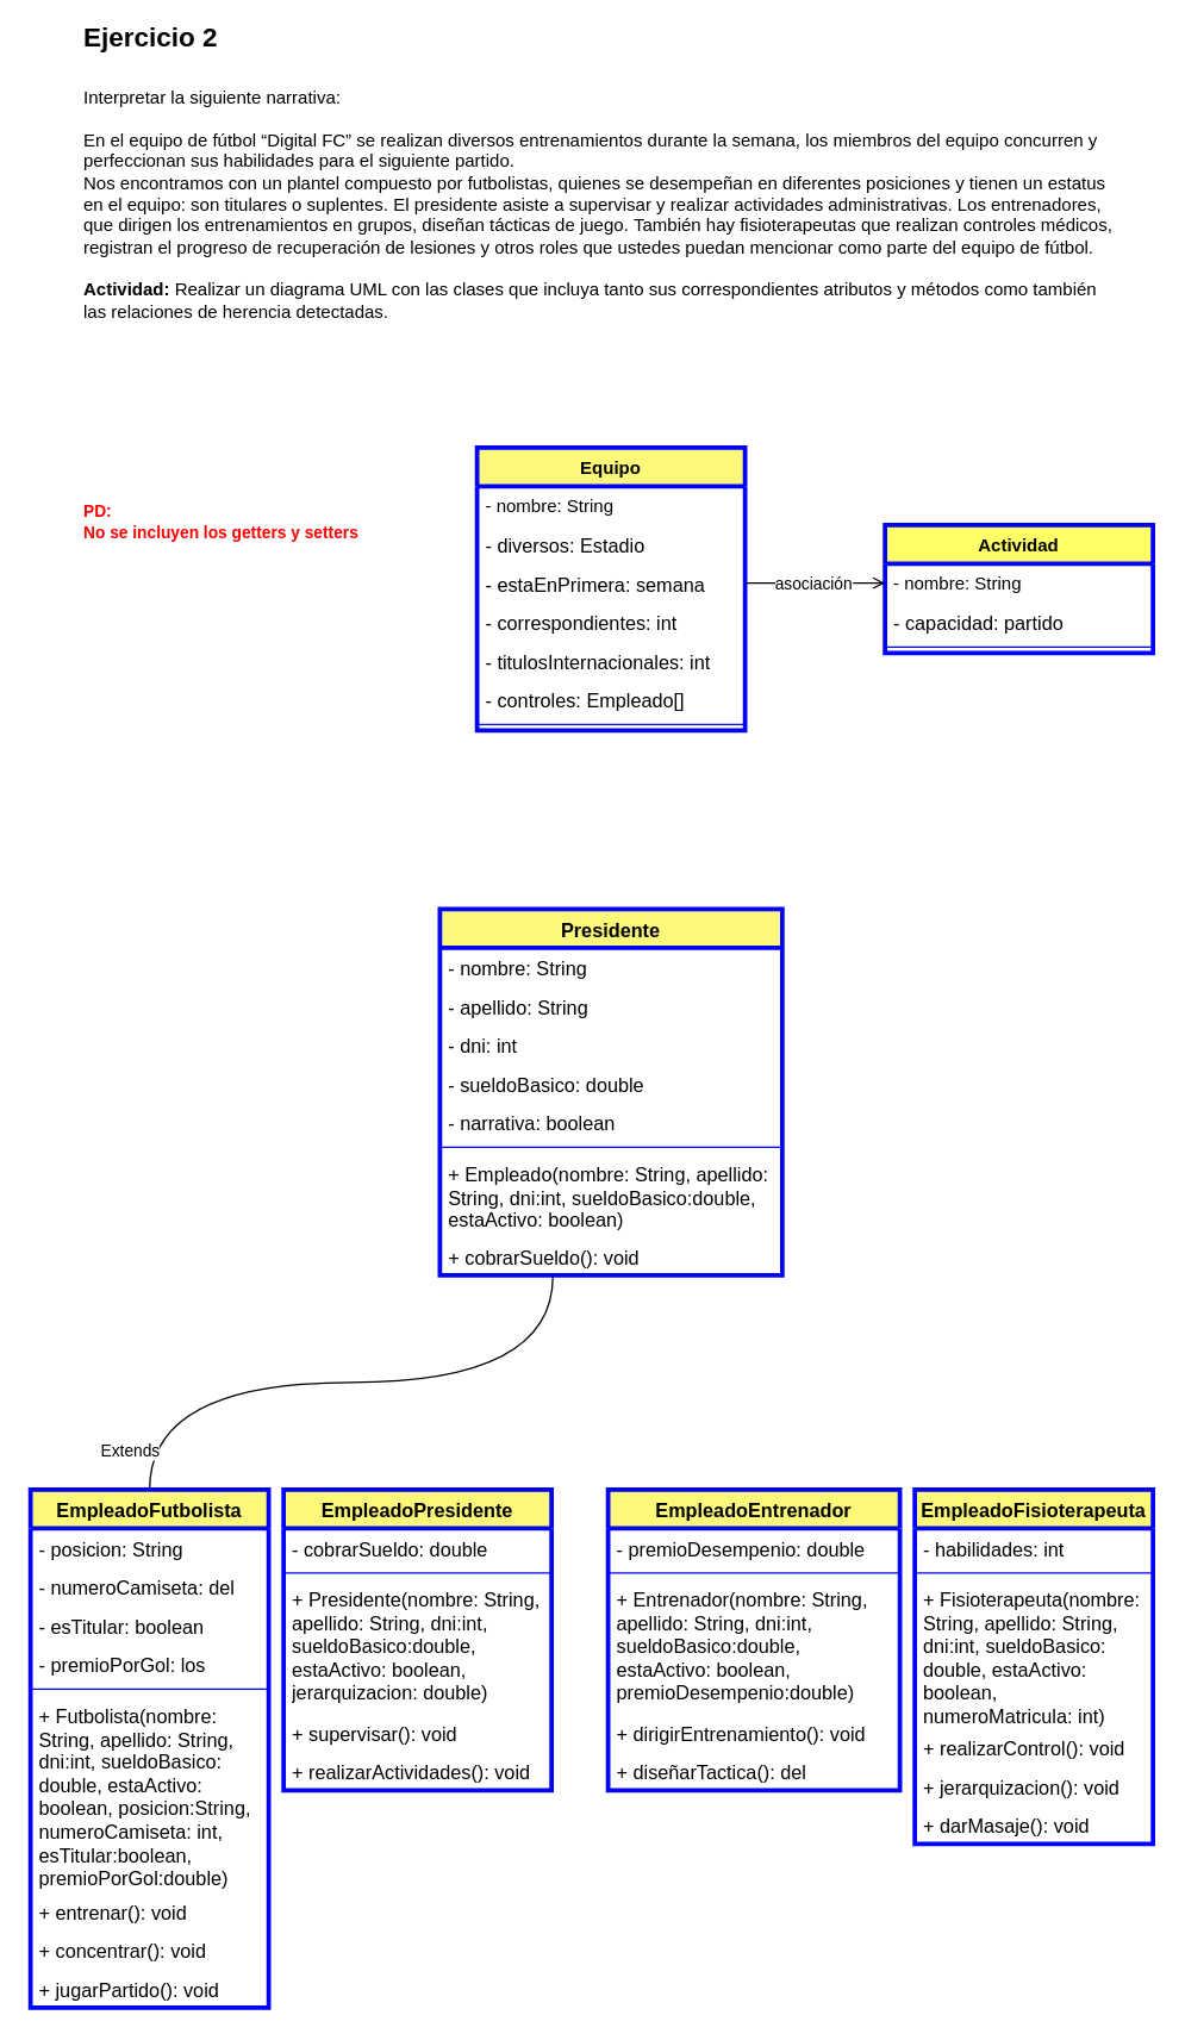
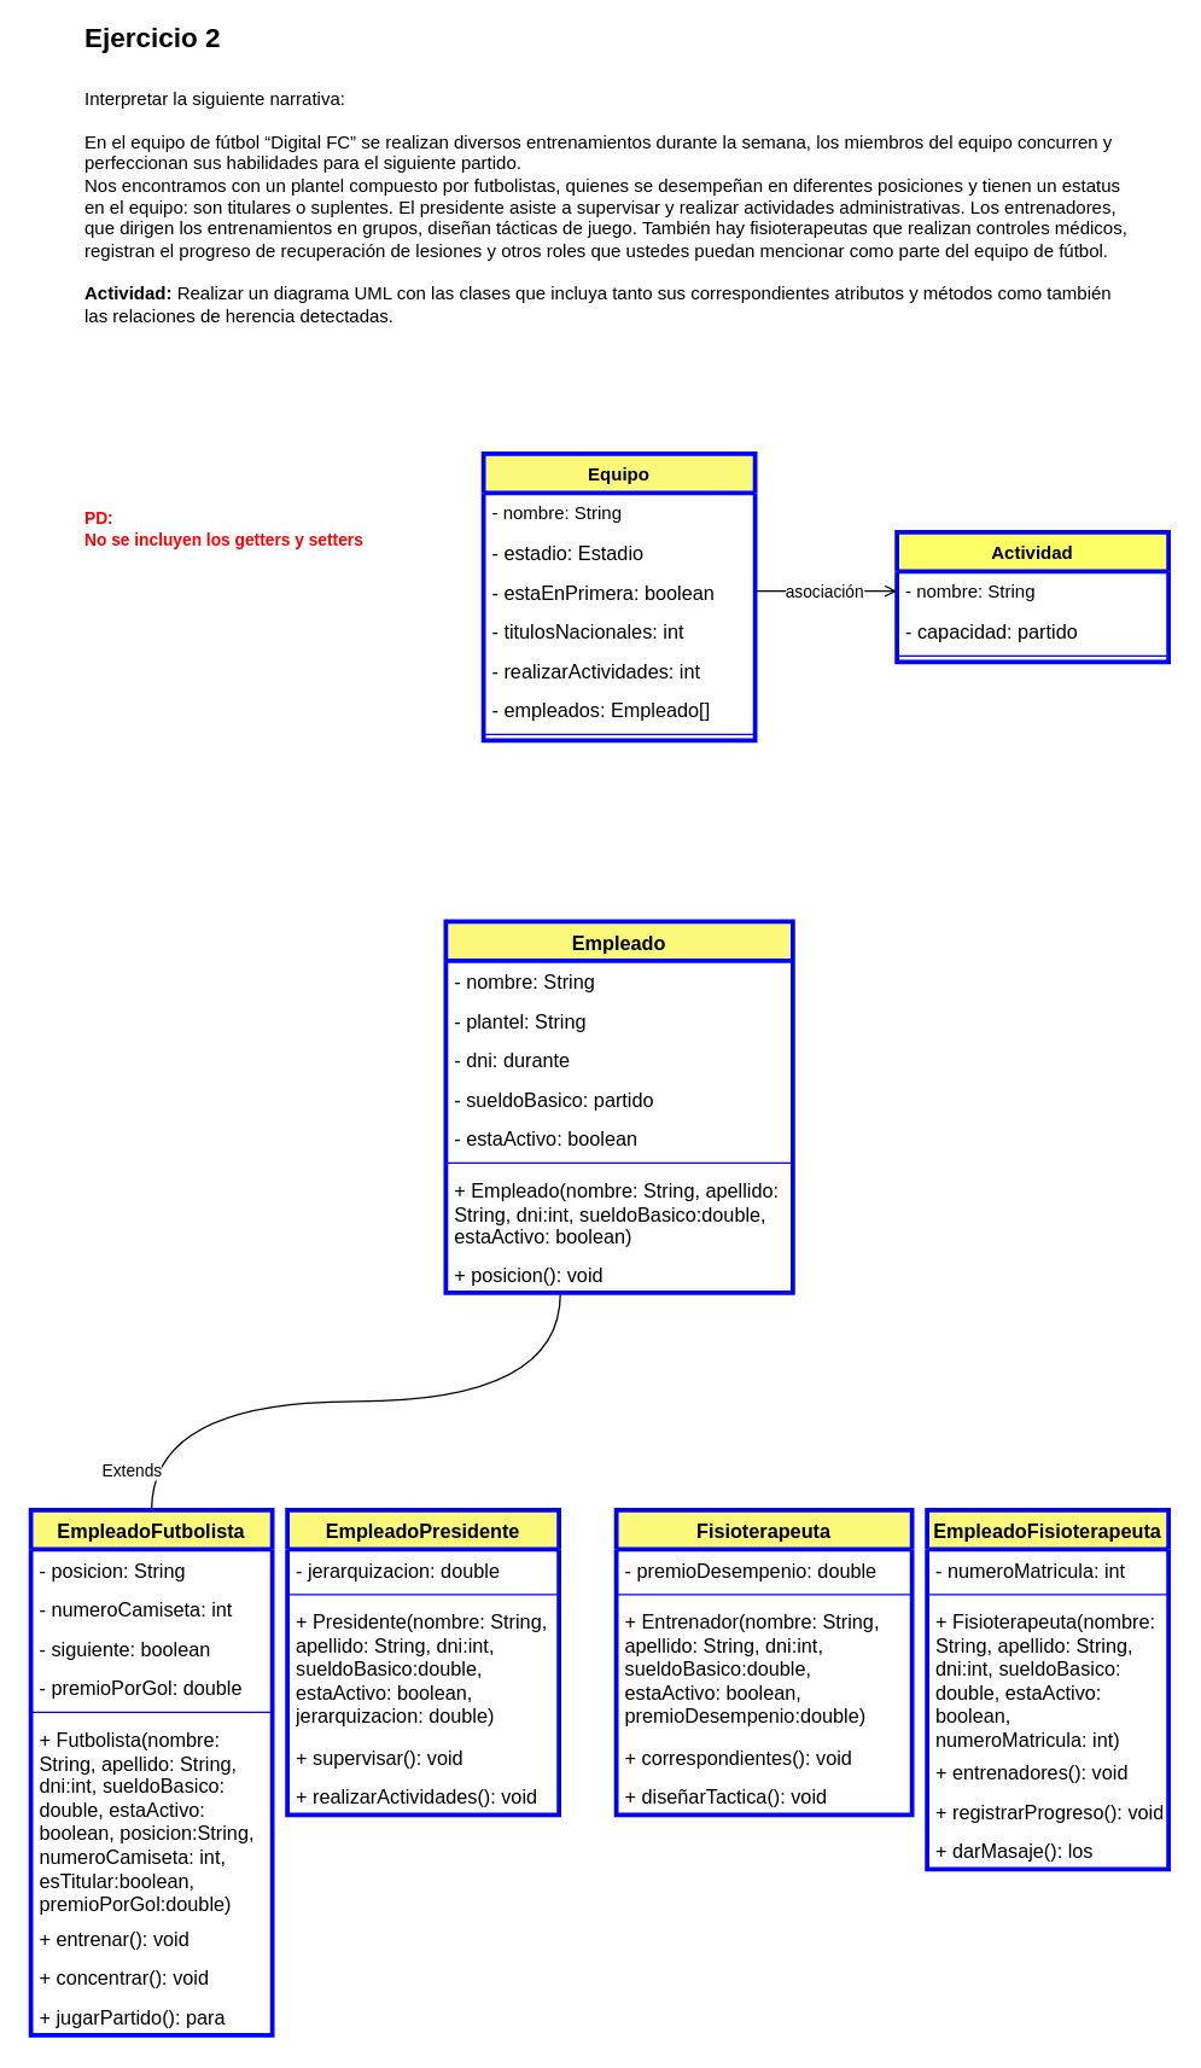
- <mxCell id="4" value="- diversos: Estadio" style="text;strokeColor=none;fillColor=none;align=left;verticalAlign=top;spacingLeft=4;spacingRight=4;overflow=hidden;rotatable=0;points=[[0,0.5],[1,0.5]];portConstraint=eastwest;fontSize=13;" parent="2" vertex="1"><mxGeometry y="52" width="180" height="26" as="geometry" /></mxCell>
+ <mxCell id="4" value="- estadio: Estadio" style="text;strokeColor=none;fillColor=none;align=left;verticalAlign=top;spacingLeft=4;spacingRight=4;overflow=hidden;rotatable=0;points=[[0,0.5],[1,0.5]];portConstraint=eastwest;fontSize=13;" parent="2" vertex="1"><mxGeometry y="52" width="180" height="26" as="geometry" /></mxCell>
- <mxCell id="5" value="- estaEnPrimera: semana" style="text;strokeColor=none;fillColor=none;align=left;verticalAlign=top;spacingLeft=4;spacingRight=4;overflow=hidden;rotatable=0;points=[[0,0.5],[1,0.5]];portConstraint=eastwest;fontSize=13;" parent="2" vertex="1"><mxGeometry y="78" width="180" height="26" as="geometry" /></mxCell>
+ <mxCell id="5" value="- estaEnPrimera: boolean" style="text;strokeColor=none;fillColor=none;align=left;verticalAlign=top;spacingLeft=4;spacingRight=4;overflow=hidden;rotatable=0;points=[[0,0.5],[1,0.5]];portConstraint=eastwest;fontSize=13;" parent="2" vertex="1"><mxGeometry y="78" width="180" height="26" as="geometry" /></mxCell>
- <mxCell id="6" value="- correspondientes: int" style="text;strokeColor=none;fillColor=none;align=left;verticalAlign=top;spacingLeft=4;spacingRight=4;overflow=hidden;rotatable=0;points=[[0,0.5],[1,0.5]];portConstraint=eastwest;fontSize=13;" vertex="1" parent="2"><mxGeometry y="104" width="180" height="26" as="geometry" /></mxCell>
+ <mxCell id="6" value="- titulosNacionales: int" style="text;strokeColor=none;fillColor=none;align=left;verticalAlign=top;spacingLeft=4;spacingRight=4;overflow=hidden;rotatable=0;points=[[0,0.5],[1,0.5]];portConstraint=eastwest;fontSize=13;" vertex="1" parent="2"><mxGeometry y="104" width="180" height="26" as="geometry" /></mxCell>
- <mxCell id="7" value="- titulosInternacionales: int" style="text;strokeColor=none;fillColor=none;align=left;verticalAlign=top;spacingLeft=4;spacingRight=4;overflow=hidden;rotatable=0;points=[[0,0.5],[1,0.5]];portConstraint=eastwest;fontSize=13;" vertex="1" parent="2"><mxGeometry y="130" width="180" height="26" as="geometry" /></mxCell>
+ <mxCell id="7" value="- realizarActividades: int" style="text;strokeColor=none;fillColor=none;align=left;verticalAlign=top;spacingLeft=4;spacingRight=4;overflow=hidden;rotatable=0;points=[[0,0.5],[1,0.5]];portConstraint=eastwest;fontSize=13;" vertex="1" parent="2"><mxGeometry y="130" width="180" height="26" as="geometry" /></mxCell>
- <mxCell id="8" value="- controles: Empleado[]" style="text;strokeColor=none;fillColor=none;align=left;verticalAlign=top;spacingLeft=4;spacingRight=4;overflow=hidden;rotatable=0;points=[[0,0.5],[1,0.5]];portConstraint=eastwest;fontSize=13;" vertex="1" parent="2"><mxGeometry y="156" width="180" height="26" as="geometry" /></mxCell>
+ <mxCell id="8" value="- empleados: Empleado[]" style="text;strokeColor=none;fillColor=none;align=left;verticalAlign=top;spacingLeft=4;spacingRight=4;overflow=hidden;rotatable=0;points=[[0,0.5],[1,0.5]];portConstraint=eastwest;fontSize=13;" vertex="1" parent="2"><mxGeometry y="156" width="180" height="26" as="geometry" /></mxCell>
- <mxCell id="42" value="Presidente" style="swimlane;fontStyle=1;align=center;verticalAlign=top;childLayout=stackLayout;horizontal=1;startSize=26;horizontalStack=0;resizeParent=1;resizeParentMax=0;resizeLast=0;collapsible=1;marginBottom=0;fontSize=13;fillColor=#FCF879;strokeColor=#0000FF;gradientColor=none;gradientDirection=radial;swimlaneFillColor=default;strokeWidth=3;" vertex="1" parent="1"><mxGeometry x="295" y="610" width="230" height="246" as="geometry" /></mxCell>
+ <mxCell id="42" value="Empleado" style="swimlane;fontStyle=1;align=center;verticalAlign=top;childLayout=stackLayout;horizontal=1;startSize=26;horizontalStack=0;resizeParent=1;resizeParentMax=0;resizeLast=0;collapsible=1;marginBottom=0;fontSize=13;fillColor=#FCF879;strokeColor=#0000FF;gradientColor=none;gradientDirection=radial;swimlaneFillColor=default;strokeWidth=3;" vertex="1" parent="1"><mxGeometry x="295" y="610" width="230" height="246" as="geometry" /></mxCell>
- <mxCell id="44" value="- apellido: String" style="text;strokeColor=none;fillColor=none;align=left;verticalAlign=top;spacingLeft=4;spacingRight=4;overflow=hidden;rotatable=0;points=[[0,0.5],[1,0.5]];portConstraint=eastwest;fontSize=13;" vertex="1" parent="42"><mxGeometry y="52" width="230" height="26" as="geometry" /></mxCell>
+ <mxCell id="44" value="- plantel: String" style="text;strokeColor=none;fillColor=none;align=left;verticalAlign=top;spacingLeft=4;spacingRight=4;overflow=hidden;rotatable=0;points=[[0,0.5],[1,0.5]];portConstraint=eastwest;fontSize=13;" vertex="1" parent="42"><mxGeometry y="52" width="230" height="26" as="geometry" /></mxCell>
- <mxCell id="45" value="- dni: int" style="text;strokeColor=none;fillColor=none;align=left;verticalAlign=top;spacingLeft=4;spacingRight=4;overflow=hidden;rotatable=0;points=[[0,0.5],[1,0.5]];portConstraint=eastwest;fontSize=13;" vertex="1" parent="42"><mxGeometry y="78" width="230" height="26" as="geometry" /></mxCell>
+ <mxCell id="45" value="- dni: durante" style="text;strokeColor=none;fillColor=none;align=left;verticalAlign=top;spacingLeft=4;spacingRight=4;overflow=hidden;rotatable=0;points=[[0,0.5],[1,0.5]];portConstraint=eastwest;fontSize=13;" vertex="1" parent="42"><mxGeometry y="78" width="230" height="26" as="geometry" /></mxCell>
- <mxCell id="46" value="- sueldoBasico: double" style="text;strokeColor=none;fillColor=none;align=left;verticalAlign=top;spacingLeft=4;spacingRight=4;overflow=hidden;rotatable=0;points=[[0,0.5],[1,0.5]];portConstraint=eastwest;fontSize=13;" vertex="1" parent="42"><mxGeometry y="104" width="230" height="26" as="geometry" /></mxCell>
+ <mxCell id="46" value="- sueldoBasico: partido" style="text;strokeColor=none;fillColor=none;align=left;verticalAlign=top;spacingLeft=4;spacingRight=4;overflow=hidden;rotatable=0;points=[[0,0.5],[1,0.5]];portConstraint=eastwest;fontSize=13;" vertex="1" parent="42"><mxGeometry y="104" width="230" height="26" as="geometry" /></mxCell>
- <mxCell id="47" value="- narrativa: boolean" style="text;strokeColor=none;fillColor=none;align=left;verticalAlign=top;spacingLeft=4;spacingRight=4;overflow=hidden;rotatable=0;points=[[0,0.5],[1,0.5]];portConstraint=eastwest;fontSize=13;" vertex="1" parent="42"><mxGeometry y="130" width="230" height="26" as="geometry" /></mxCell>
+ <mxCell id="47" value="- estaActivo: boolean" style="text;strokeColor=none;fillColor=none;align=left;verticalAlign=top;spacingLeft=4;spacingRight=4;overflow=hidden;rotatable=0;points=[[0,0.5],[1,0.5]];portConstraint=eastwest;fontSize=13;" vertex="1" parent="42"><mxGeometry y="130" width="230" height="26" as="geometry" /></mxCell>
- <mxCell id="50" value="+ cobrarSueldo(): void" style="text;strokeColor=none;fillColor=none;align=left;verticalAlign=top;spacingLeft=4;spacingRight=4;overflow=hidden;rotatable=0;points=[[0,0.5],[1,0.5]];portConstraint=eastwest;fontSize=13;" vertex="1" parent="42"><mxGeometry y="220" width="230" height="26" as="geometry" /></mxCell>
+ <mxCell id="50" value="+ posicion(): void" style="text;strokeColor=none;fillColor=none;align=left;verticalAlign=top;spacingLeft=4;spacingRight=4;overflow=hidden;rotatable=0;points=[[0,0.5],[1,0.5]];portConstraint=eastwest;fontSize=13;" vertex="1" parent="42"><mxGeometry y="220" width="230" height="26" as="geometry" /></mxCell>
- <mxCell id="28" value="EmpleadoEntrenador" style="swimlane;fontStyle=1;align=center;verticalAlign=top;childLayout=stackLayout;horizontal=1;startSize=26;horizontalStack=0;resizeParent=1;resizeParentMax=0;resizeLast=0;collapsible=1;marginBottom=0;fontSize=13;fillColor=#FCF879;strokeColor=#0000FF;gradientColor=none;gradientDirection=radial;swimlaneFillColor=default;strokeWidth=3;" parent="1" vertex="1"><mxGeometry x="408" y="1000" width="196" height="202" as="geometry" /></mxCell>
+ <mxCell id="28" value="Fisioterapeuta" style="swimlane;fontStyle=1;align=center;verticalAlign=top;childLayout=stackLayout;horizontal=1;startSize=26;horizontalStack=0;resizeParent=1;resizeParentMax=0;resizeLast=0;collapsible=1;marginBottom=0;fontSize=13;fillColor=#FCF879;strokeColor=#0000FF;gradientColor=none;gradientDirection=radial;swimlaneFillColor=default;strokeWidth=3;" parent="1" vertex="1"><mxGeometry x="408" y="1000" width="196" height="202" as="geometry" /></mxCell>
- <mxCell id="23" value="- cobrarSueldo: double" style="text;strokeColor=none;fillColor=none;align=left;verticalAlign=top;spacingLeft=4;spacingRight=4;overflow=hidden;rotatable=0;points=[[0,0.5],[1,0.5]];portConstraint=eastwest;fontSize=13;" vertex="1" parent="22"><mxGeometry y="26" width="180" height="26" as="geometry" /></mxCell>
+ <mxCell id="23" value="- jerarquizacion: double" style="text;strokeColor=none;fillColor=none;align=left;verticalAlign=top;spacingLeft=4;spacingRight=4;overflow=hidden;rotatable=0;points=[[0,0.5],[1,0.5]];portConstraint=eastwest;fontSize=13;" vertex="1" parent="22"><mxGeometry y="26" width="180" height="26" as="geometry" /></mxCell>
- <mxCell id="36" value="- habilidades: int" style="text;strokeColor=none;fillColor=none;align=left;verticalAlign=top;spacingLeft=4;spacingRight=4;overflow=hidden;rotatable=0;points=[[0,0.5],[1,0.5]];portConstraint=eastwest;fontSize=13;" vertex="1" parent="35"><mxGeometry y="26" width="160" height="26" as="geometry" /></mxCell>
+ <mxCell id="36" value="- numeroMatricula: int" style="text;strokeColor=none;fillColor=none;align=left;verticalAlign=top;spacingLeft=4;spacingRight=4;overflow=hidden;rotatable=0;points=[[0,0.5],[1,0.5]];portConstraint=eastwest;fontSize=13;" vertex="1" parent="35"><mxGeometry y="26" width="160" height="26" as="geometry" /></mxCell>
- <mxCell id="14" value="- numeroCamiseta: del" style="text;strokeColor=none;fillColor=none;align=left;verticalAlign=top;spacingLeft=4;spacingRight=4;overflow=hidden;rotatable=0;points=[[0,0.5],[1,0.5]];portConstraint=eastwest;fontSize=13;" vertex="1" parent="12"><mxGeometry y="52" width="160" height="26" as="geometry" /></mxCell>
+ <mxCell id="14" value="- numeroCamiseta: int" style="text;strokeColor=none;fillColor=none;align=left;verticalAlign=top;spacingLeft=4;spacingRight=4;overflow=hidden;rotatable=0;points=[[0,0.5],[1,0.5]];portConstraint=eastwest;fontSize=13;" vertex="1" parent="12"><mxGeometry y="52" width="160" height="26" as="geometry" /></mxCell>
- <mxCell id="15" value="- esTitular: boolean" style="text;strokeColor=none;fillColor=none;align=left;verticalAlign=top;spacingLeft=4;spacingRight=4;overflow=hidden;rotatable=0;points=[[0,0.5],[1,0.5]];portConstraint=eastwest;fontSize=13;" vertex="1" parent="12"><mxGeometry y="78" width="160" height="26" as="geometry" /></mxCell>
+ <mxCell id="15" value="- siguiente: boolean" style="text;strokeColor=none;fillColor=none;align=left;verticalAlign=top;spacingLeft=4;spacingRight=4;overflow=hidden;rotatable=0;points=[[0,0.5],[1,0.5]];portConstraint=eastwest;fontSize=13;" vertex="1" parent="12"><mxGeometry y="78" width="160" height="26" as="geometry" /></mxCell>
- <mxCell id="16" value="- premioPorGol: los" style="text;strokeColor=none;fillColor=none;align=left;verticalAlign=top;spacingLeft=4;spacingRight=4;overflow=hidden;rotatable=0;points=[[0,0.5],[1,0.5]];portConstraint=eastwest;fontSize=13;" vertex="1" parent="12"><mxGeometry y="104" width="160" height="26" as="geometry" /></mxCell>
+ <mxCell id="16" value="- premioPorGol: double" style="text;strokeColor=none;fillColor=none;align=left;verticalAlign=top;spacingLeft=4;spacingRight=4;overflow=hidden;rotatable=0;points=[[0,0.5],[1,0.5]];portConstraint=eastwest;fontSize=13;" vertex="1" parent="12"><mxGeometry y="104" width="160" height="26" as="geometry" /></mxCell>
- <mxCell id="32" value="+ dirigirEntrenamiento(): void" style="text;strokeColor=none;fillColor=none;align=left;verticalAlign=top;spacingLeft=4;spacingRight=4;overflow=hidden;rotatable=0;points=[[0,0.5],[1,0.5]];portConstraint=eastwest;fontSize=13;" vertex="1" parent="28"><mxGeometry y="150" width="196" height="26" as="geometry" /></mxCell>
+ <mxCell id="32" value="+ correspondientes(): void" style="text;strokeColor=none;fillColor=none;align=left;verticalAlign=top;spacingLeft=4;spacingRight=4;overflow=hidden;rotatable=0;points=[[0,0.5],[1,0.5]];portConstraint=eastwest;fontSize=13;" vertex="1" parent="28"><mxGeometry y="150" width="196" height="26" as="geometry" /></mxCell>
- <mxCell id="39" value="+ realizarControl(): void" style="text;strokeColor=none;fillColor=none;align=left;verticalAlign=top;spacingLeft=4;spacingRight=4;overflow=hidden;rotatable=0;points=[[0,0.5],[1,0.5]];portConstraint=eastwest;fontSize=13;" vertex="1" parent="35"><mxGeometry y="160" width="160" height="26" as="geometry" /></mxCell>
+ <mxCell id="39" value="+ entrenadores(): void" style="text;strokeColor=none;fillColor=none;align=left;verticalAlign=top;spacingLeft=4;spacingRight=4;overflow=hidden;rotatable=0;points=[[0,0.5],[1,0.5]];portConstraint=eastwest;fontSize=13;" vertex="1" parent="35"><mxGeometry y="160" width="160" height="26" as="geometry" /></mxCell>
- <mxCell id="33" value="+ diseñarTactica(): del" style="text;strokeColor=none;fillColor=none;align=left;verticalAlign=top;spacingLeft=4;spacingRight=4;overflow=hidden;rotatable=0;points=[[0,0.5],[1,0.5]];portConstraint=eastwest;fontSize=13;" parent="28" vertex="1"><mxGeometry y="176" width="196" height="26" as="geometry" /></mxCell>
+ <mxCell id="33" value="+ diseñarTactica(): void" style="text;strokeColor=none;fillColor=none;align=left;verticalAlign=top;spacingLeft=4;spacingRight=4;overflow=hidden;rotatable=0;points=[[0,0.5],[1,0.5]];portConstraint=eastwest;fontSize=13;" parent="28" vertex="1"><mxGeometry y="176" width="196" height="26" as="geometry" /></mxCell>
- <mxCell id="40" value="+ jerarquizacion(): void" style="text;strokeColor=none;fillColor=none;align=left;verticalAlign=top;spacingLeft=4;spacingRight=4;overflow=hidden;rotatable=0;points=[[0,0.5],[1,0.5]];portConstraint=eastwest;fontSize=13;" vertex="1" parent="35"><mxGeometry y="186" width="160" height="26" as="geometry" /></mxCell>
+ <mxCell id="40" value="+ registrarProgreso(): void" style="text;strokeColor=none;fillColor=none;align=left;verticalAlign=top;spacingLeft=4;spacingRight=4;overflow=hidden;rotatable=0;points=[[0,0.5],[1,0.5]];portConstraint=eastwest;fontSize=13;" vertex="1" parent="35"><mxGeometry y="186" width="160" height="26" as="geometry" /></mxCell>
- <mxCell id="41" value="+ darMasaje(): void" style="text;strokeColor=none;fillColor=none;align=left;verticalAlign=top;spacingLeft=4;spacingRight=4;overflow=hidden;rotatable=0;points=[[0,0.5],[1,0.5]];portConstraint=eastwest;fontSize=13;" vertex="1" parent="35"><mxGeometry y="212" width="160" height="26" as="geometry" /></mxCell>
+ <mxCell id="41" value="+ darMasaje(): los" style="text;strokeColor=none;fillColor=none;align=left;verticalAlign=top;spacingLeft=4;spacingRight=4;overflow=hidden;rotatable=0;points=[[0,0.5],[1,0.5]];portConstraint=eastwest;fontSize=13;" vertex="1" parent="35"><mxGeometry y="212" width="160" height="26" as="geometry" /></mxCell>
- <mxCell id="21" value="+ jugarPartido(): void" style="text;strokeColor=none;fillColor=none;align=left;verticalAlign=top;spacingLeft=4;spacingRight=4;overflow=hidden;rotatable=0;points=[[0,0.5],[1,0.5]];portConstraint=eastwest;fontSize=13;" vertex="1" parent="12"><mxGeometry y="322" width="160" height="26" as="geometry" /></mxCell>
+ <mxCell id="21" value="+ jugarPartido(): para" style="text;strokeColor=none;fillColor=none;align=left;verticalAlign=top;spacingLeft=4;spacingRight=4;overflow=hidden;rotatable=0;points=[[0,0.5],[1,0.5]];portConstraint=eastwest;fontSize=13;" vertex="1" parent="12"><mxGeometry y="322" width="160" height="26" as="geometry" /></mxCell>
